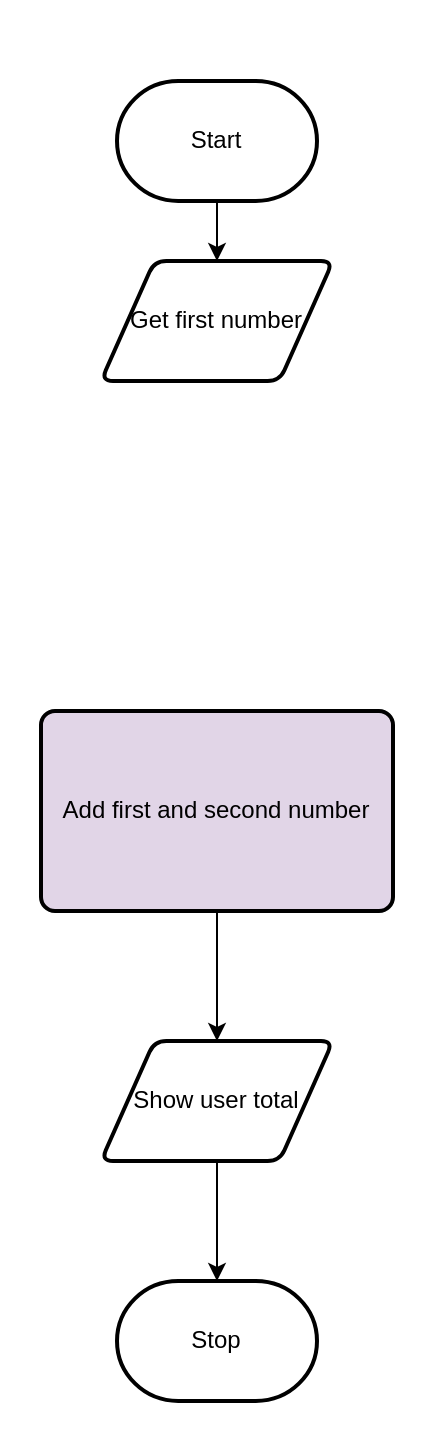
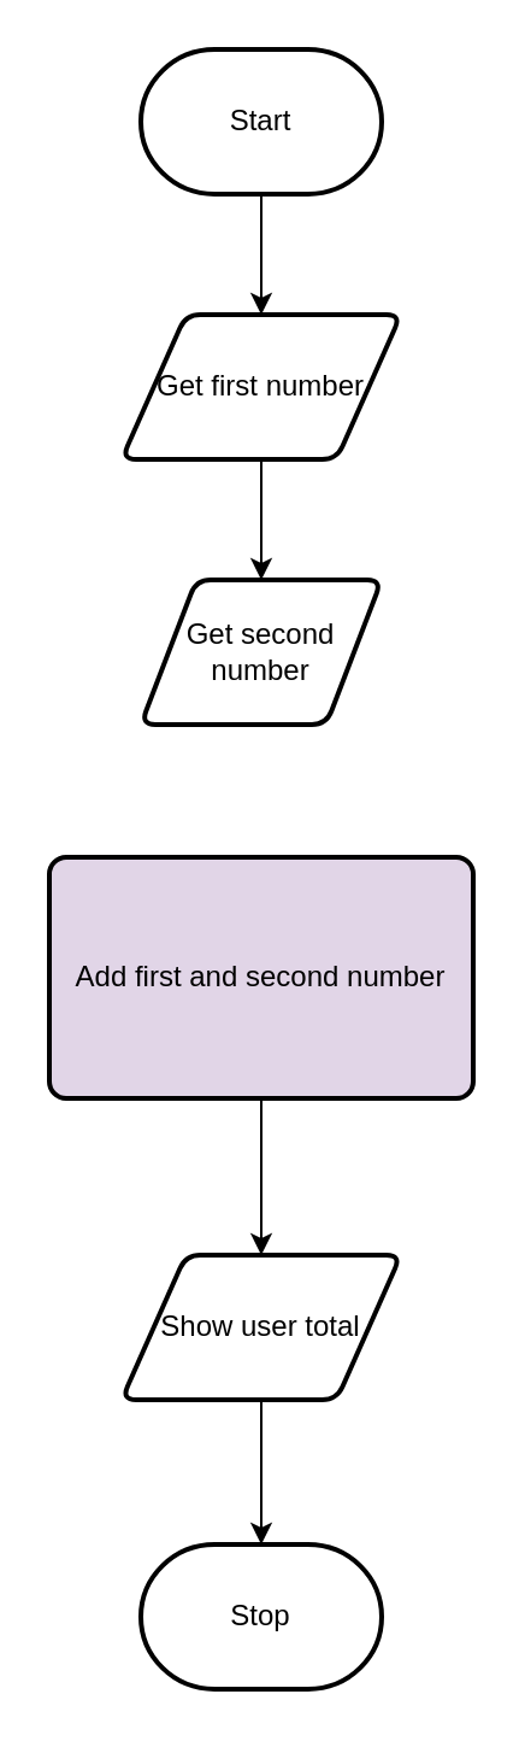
- <mxCell id="5" value="Start" style="strokeWidth=2;html=1;shape=mxgraph.flowchart.terminator;whiteSpace=wrap;" parent="1" vertex="1"><mxGeometry x="58" y="40" width="100" height="60" as="geometry" /></mxCell>
+ <mxCell id="5" value="Start" style="strokeWidth=2;html=1;shape=mxgraph.flowchart.terminator;whiteSpace=wrap;" parent="1" vertex="1"><mxGeometry x="58" y="20" width="100" height="60" as="geometry" /></mxCell>
+ <mxCell id="2" style="edgeStyle=none;html=1;entryX=0.5;entryY=0;entryDx=0;entryDy=0;" edge="1" parent="1" source="3" target="9"><mxGeometry relative="1" as="geometry" /></mxCell>
+ <mxCell id="9" value="Get second number" style="shape=parallelogram;html=1;strokeWidth=2;perimeter=parallelogramPerimeter;whiteSpace=wrap;rounded=1;arcSize=12;size=0.23;" vertex="1" parent="1"><mxGeometry x="58" y="240" width="100" height="60" as="geometry" /></mxCell>
